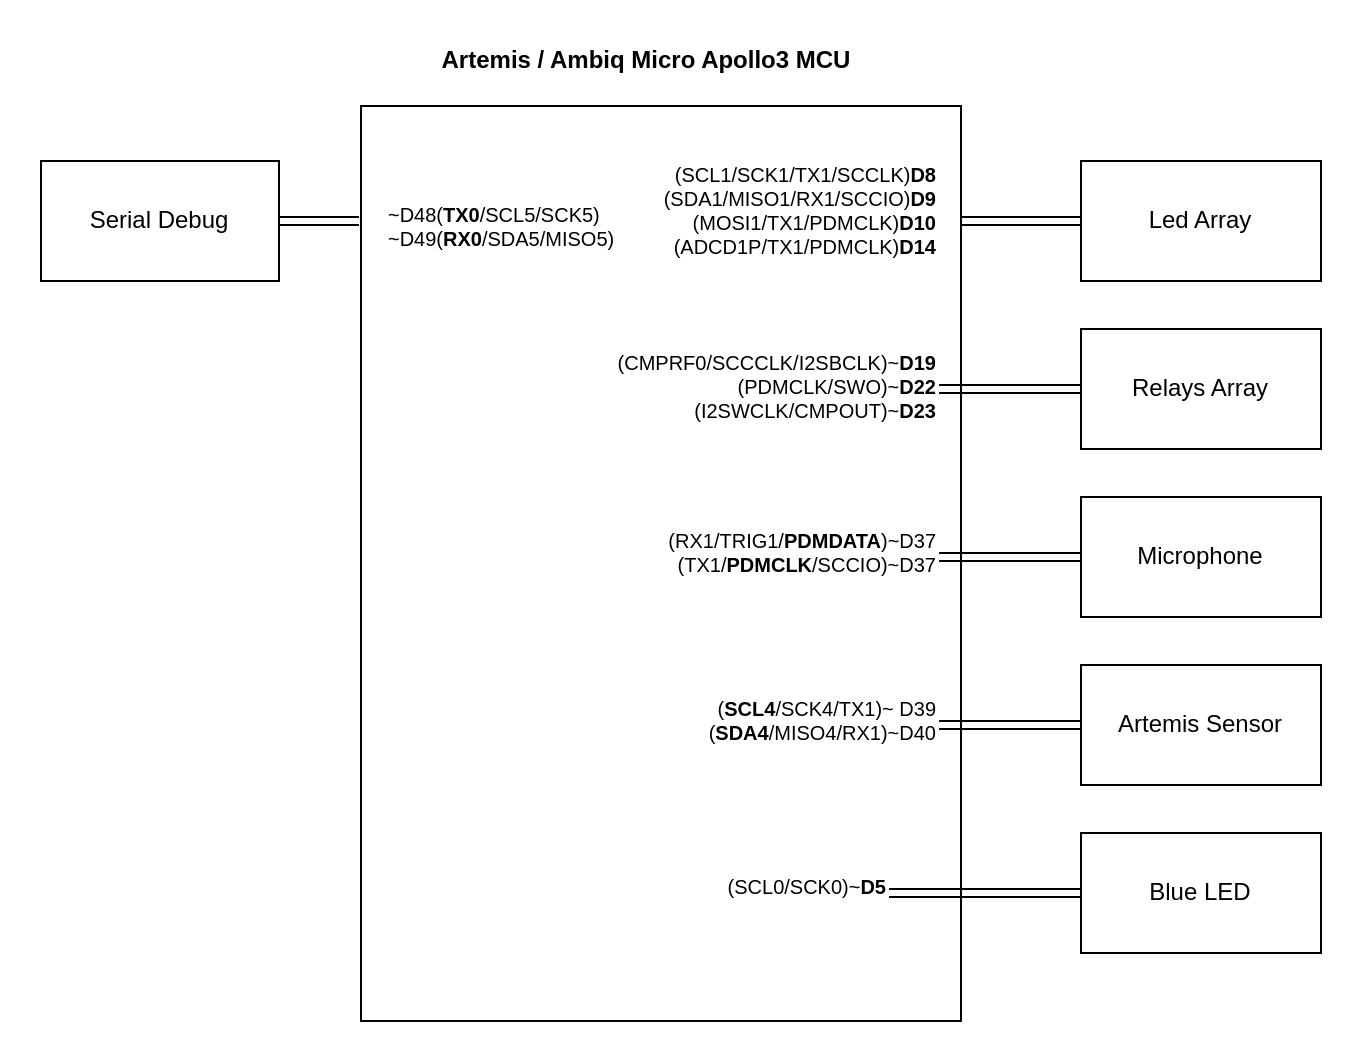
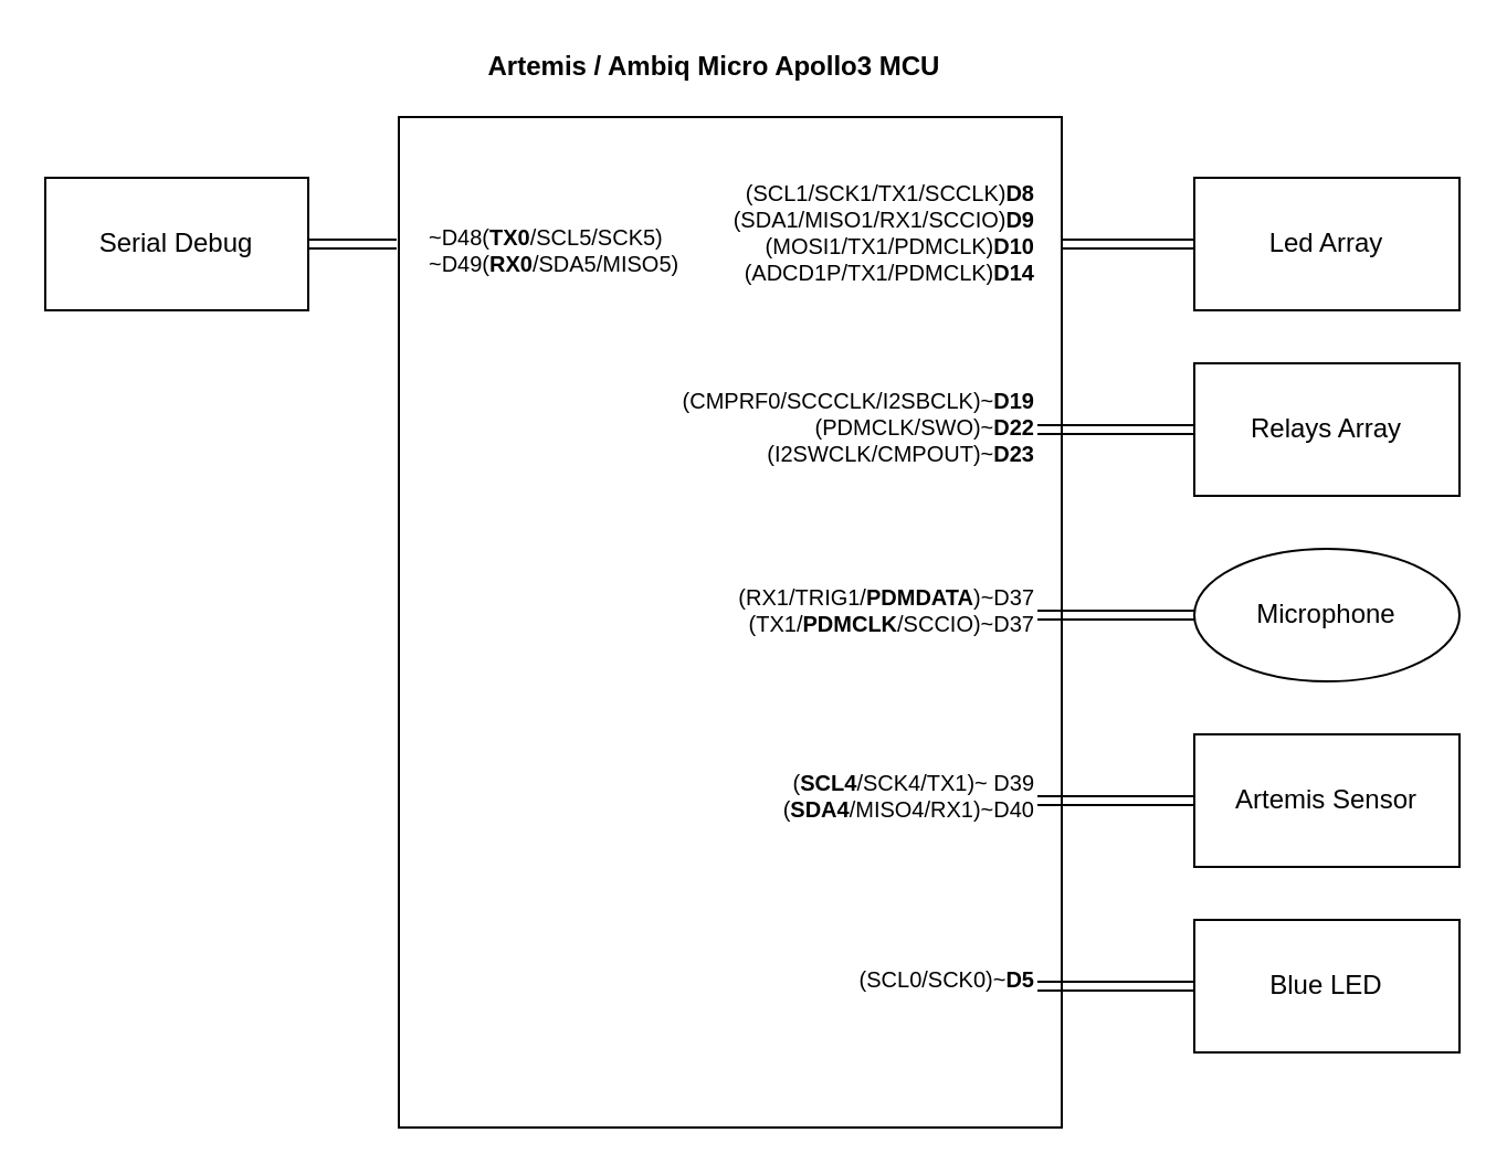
- <mxCell id="5" value="Microphone" style="rounded=0;whiteSpace=wrap;html=1;" vertex="1" parent="1"><mxGeometry x="540" y="248" width="120" height="60" as="geometry" /></mxCell>
+ <mxCell id="5" value="Microphone" style="ellipse;whiteSpace=wrap;html=1;" vertex="1" parent="1"><mxGeometry x="540" y="248" width="120" height="60" as="geometry" /></mxCell>
- <mxCell id="19" value="(SCL0/SCK0)~&lt;b&gt;D5&lt;/b&gt;" style="text;html=1;fontSize=10;align=right;" vertex="1" parent="1"><mxGeometry x="344" y="431" width="100" height="30" as="geometry" /></mxCell>
+ <mxCell id="19" value="(SCL0/SCK0)~&lt;b&gt;D5&lt;/b&gt;" style="text;html=1;fontSize=10;align=right;" vertex="1" parent="1"><mxGeometry x="369" y="431" width="100" height="30" as="geometry" /></mxCell>
